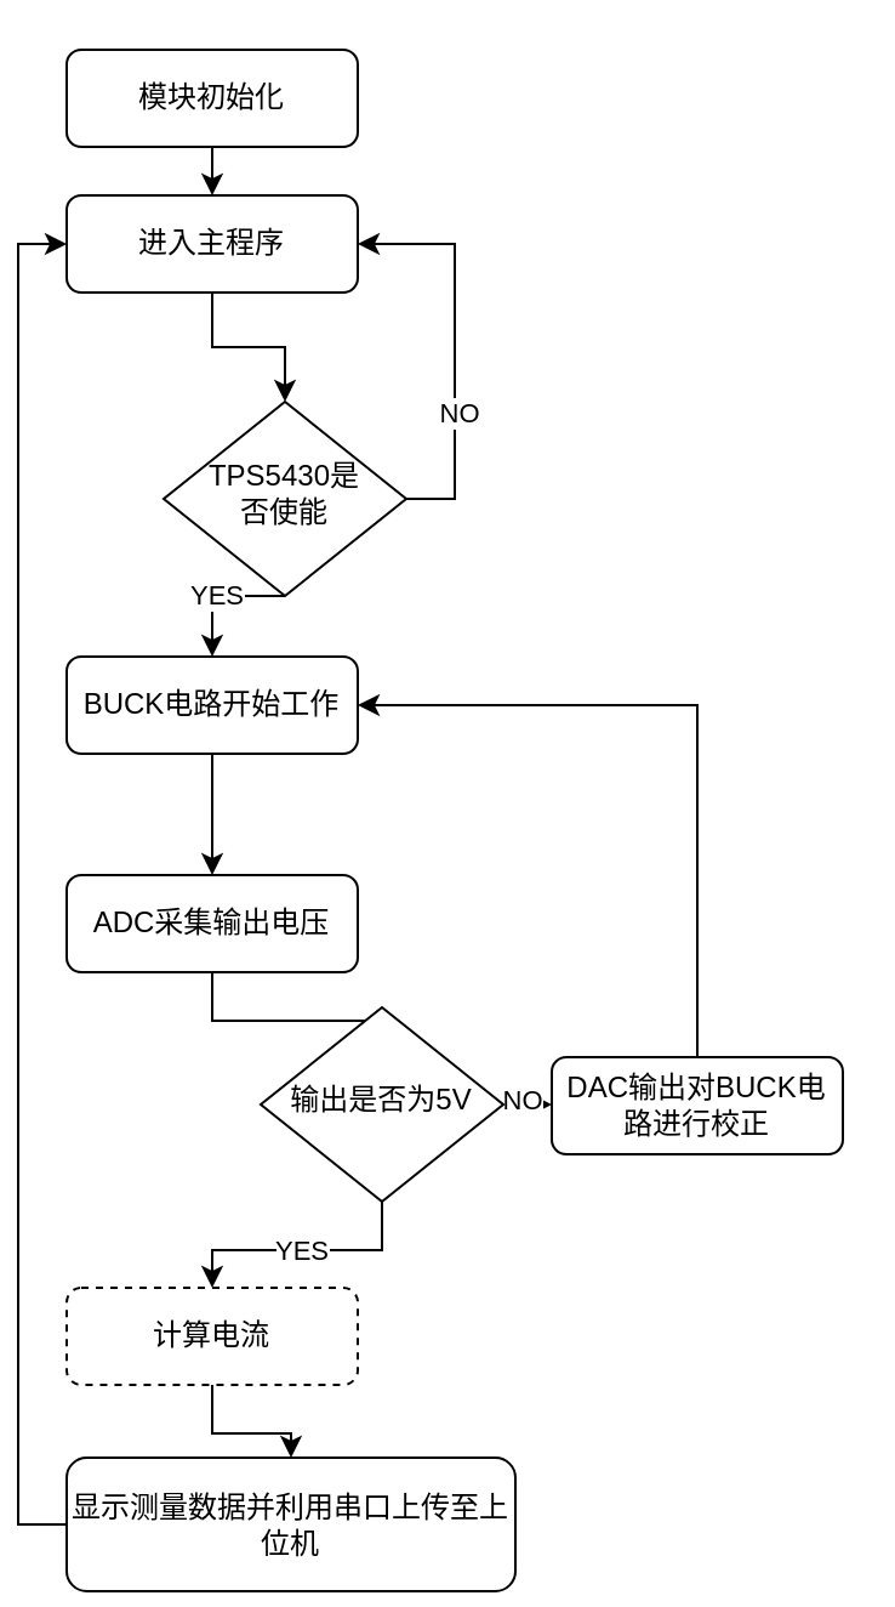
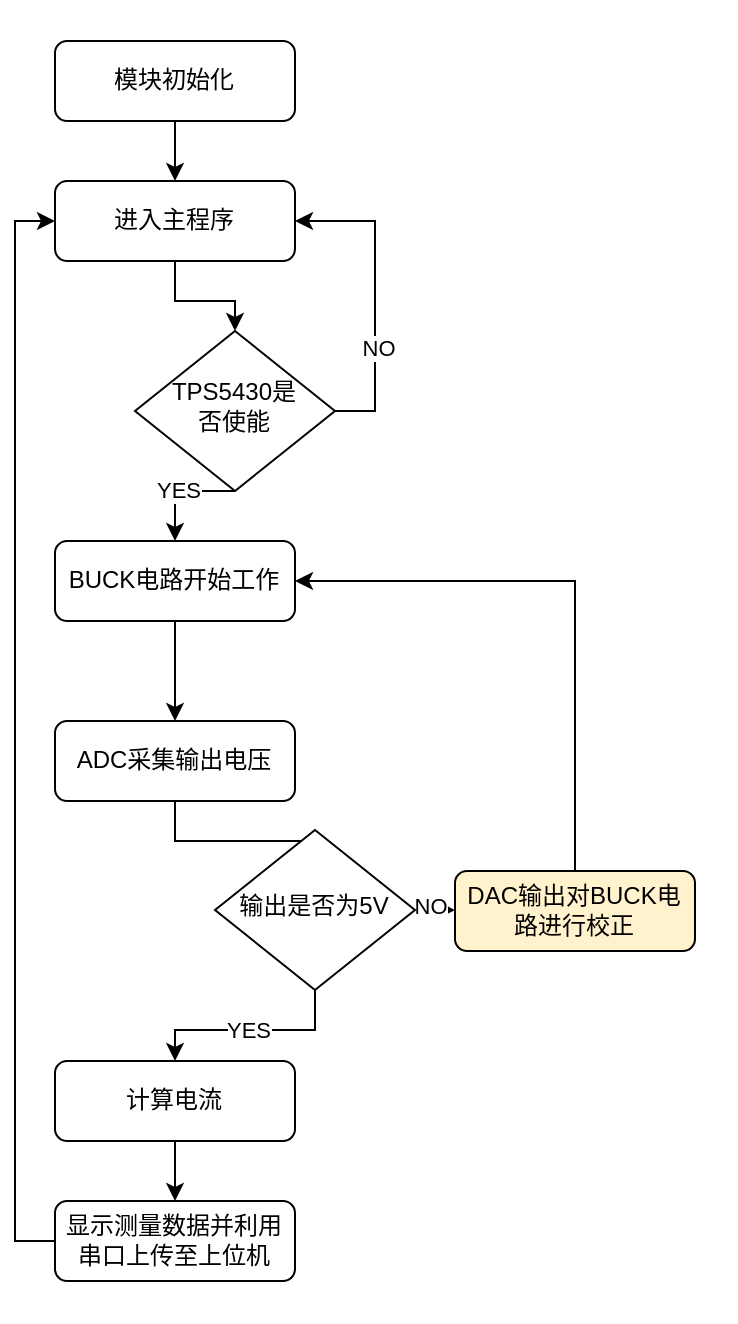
- <mxCell id="9" value="进入主程序" style="rounded=1;whiteSpace=wrap;html=1;fontSize=12;glass=0;strokeWidth=1;shadow=0;" vertex="1" parent="1"><mxGeometry x="20" y="80" width="120" height="40" as="geometry" /></mxCell>
+ <mxCell id="9" value="进入主程序" style="rounded=1;whiteSpace=wrap;html=1;fontSize=12;glass=0;strokeWidth=1;shadow=0;" vertex="1" parent="1"><mxGeometry x="20" y="90" width="120" height="40" as="geometry" /></mxCell>
- <mxCell id="19" value="DAC输出对BUCK电路进行校正" style="rounded=1;whiteSpace=wrap;html=1;fontSize=12;glass=0;strokeWidth=1;shadow=0;" vertex="1" parent="1"><mxGeometry x="220" y="435" width="120" height="40" as="geometry" /></mxCell>
+ <mxCell id="19" value="DAC输出对BUCK电路进行校正" style="rounded=1;whiteSpace=wrap;html=1;fontSize=12;glass=0;strokeWidth=1;shadow=0;fillColor=#fff2cc;" vertex="1" parent="1"><mxGeometry x="220" y="435" width="120" height="40" as="geometry" /></mxCell>
- <mxCell id="21" value="计算电流" style="rounded=1;whiteSpace=wrap;html=1;fontSize=12;glass=0;strokeWidth=1;shadow=0;dashed=1;" vertex="1" parent="1"><mxGeometry x="20" y="530" width="120" height="40" as="geometry" /></mxCell>
+ <mxCell id="21" value="计算电流" style="rounded=1;whiteSpace=wrap;html=1;fontSize=12;glass=0;strokeWidth=1;shadow=0;" vertex="1" parent="1"><mxGeometry x="20" y="530" width="120" height="40" as="geometry" /></mxCell>
- <mxCell id="23" value="显示测量数据并利用串口上传至上位机" style="rounded=1;whiteSpace=wrap;html=1;fontSize=12;glass=0;strokeWidth=1;shadow=0;" vertex="1" parent="1"><mxGeometry x="20" y="600" width="185" height="55" as="geometry" /></mxCell>
+ <mxCell id="23" value="显示测量数据并利用串口上传至上位机" style="rounded=1;whiteSpace=wrap;html=1;fontSize=12;glass=0;strokeWidth=1;shadow=0;" vertex="1" parent="1"><mxGeometry x="20" y="600" width="120" height="40" as="geometry" /></mxCell>
